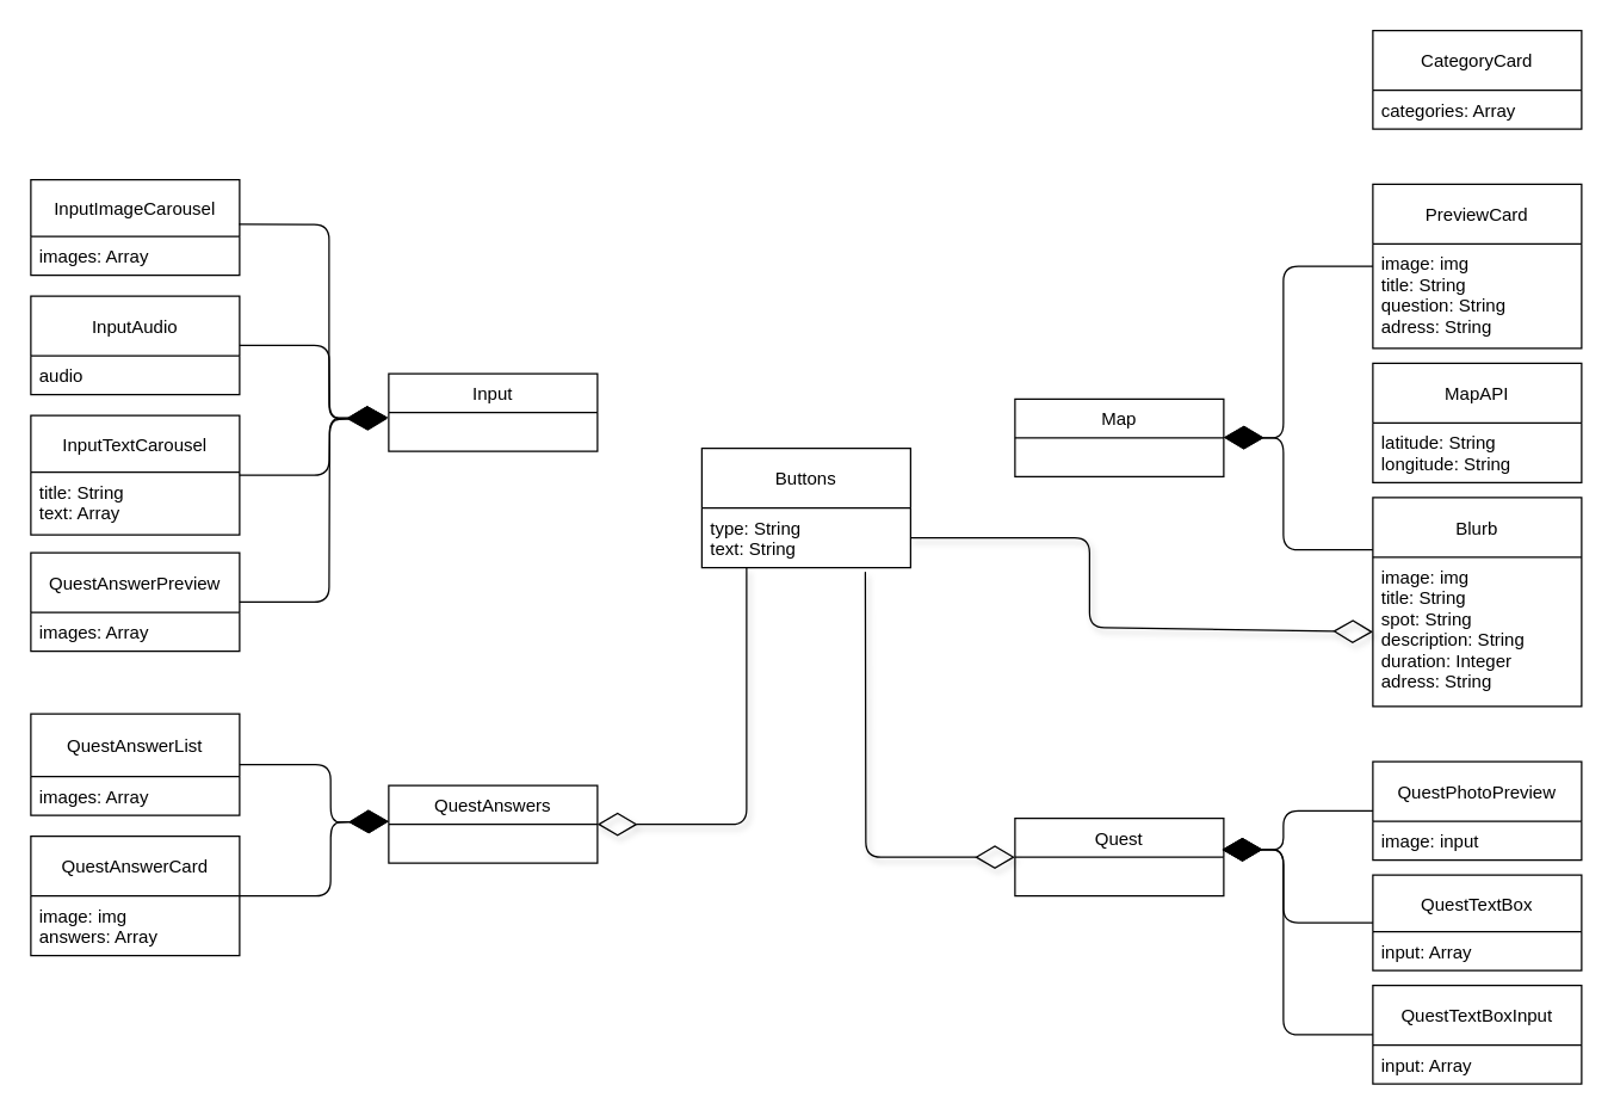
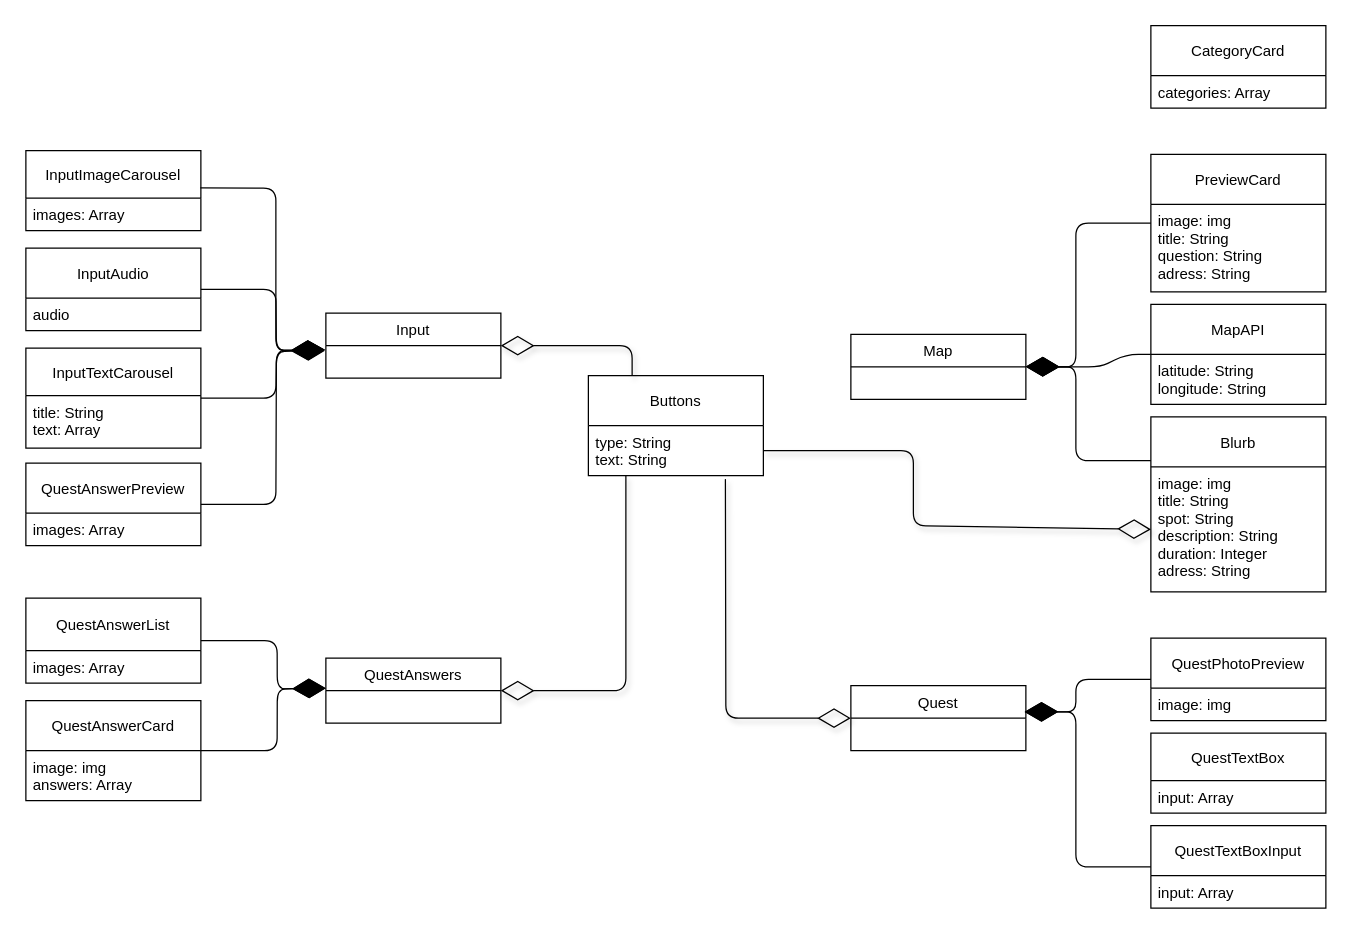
+ <mxCell id="46" value="" style="endArrow=diamondThin;endFill=0;endSize=24;html=1;shadow=1;exitX=0.25;exitY=0;exitDx=0;exitDy=0;entryX=1;entryY=0.5;entryDx=0;entryDy=0;" parent="1" source="8" target="4" edge="1"><mxGeometry width="160" relative="1" as="geometry"><mxPoint x="640" y="400" as="sourcePoint" /><mxPoint x="800" y="400" as="targetPoint" /><Array as="points"><mxPoint x="505" y="276" /></Array></mxGeometry></mxCell>
+ <mxCell id="40" value="" style="endArrow=diamondThin;endFill=1;endSize=24;html=1;entryX=1;entryY=0.5;entryDx=0;entryDy=0;exitX=0;exitY=0.5;exitDx=0;exitDy=0;" parent="1" source="18" target="2" edge="1"><mxGeometry width="160" relative="1" as="geometry"><mxPoint x="930" y="103" as="sourcePoint" /><mxPoint x="830" y="103" as="targetPoint" /><Array as="points"><mxPoint x="900" y="283" /><mxPoint x="880" y="293" /></Array></mxGeometry></mxCell>
- <mxCell id="29" value="image: input" style="text;strokeColor=none;fillColor=none;align=left;verticalAlign=top;spacingLeft=4;spacingRight=4;overflow=hidden;rotatable=0;points=[[0,0.5],[1,0.5]];portConstraint=eastwest;" parent="28" vertex="1"><mxGeometry y="40" width="140" height="26" as="geometry" /></mxCell>
+ <mxCell id="29" value="image: img" style="text;strokeColor=none;fillColor=none;align=left;verticalAlign=top;spacingLeft=4;spacingRight=4;overflow=hidden;rotatable=0;points=[[0,0.5],[1,0.5]];portConstraint=eastwest;" parent="28" vertex="1"><mxGeometry y="40" width="140" height="26" as="geometry" /></mxCell>
- <mxCell id="43" value="" style="endArrow=diamondThin;endFill=1;endSize=24;html=1;entryX=0.993;entryY=0.404;entryDx=0;entryDy=0;entryPerimeter=0;exitX=0;exitY=0.5;exitDx=0;exitDy=0;" parent="1" source="30" target="3" edge="1"><mxGeometry width="160" relative="1" as="geometry"><mxPoint x="920" y="569" as="sourcePoint" /><mxPoint x="900" y="420" as="targetPoint" /><Array as="points"><mxPoint x="860" y="618" /><mxPoint x="860" y="569" /></Array></mxGeometry></mxCell>
